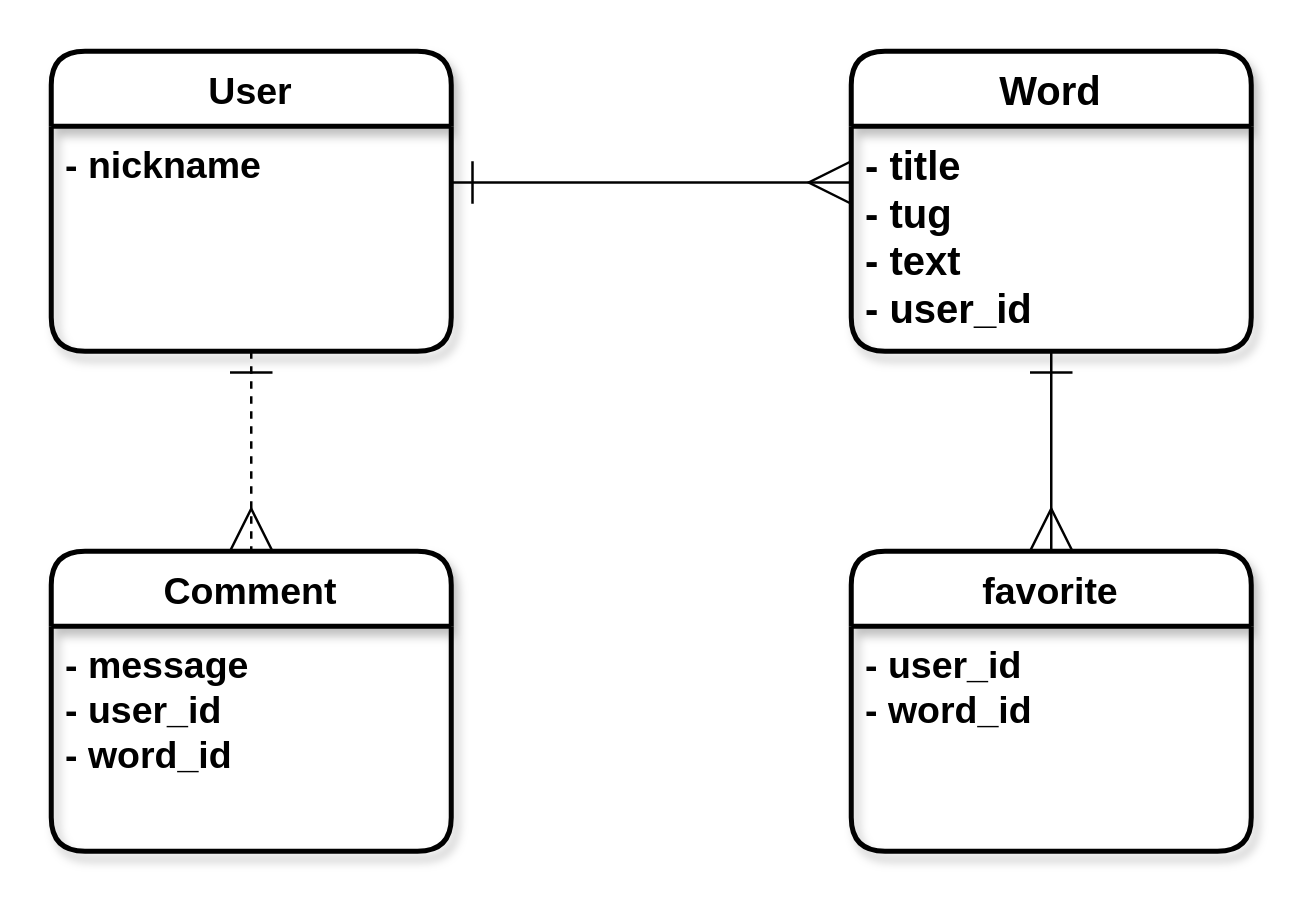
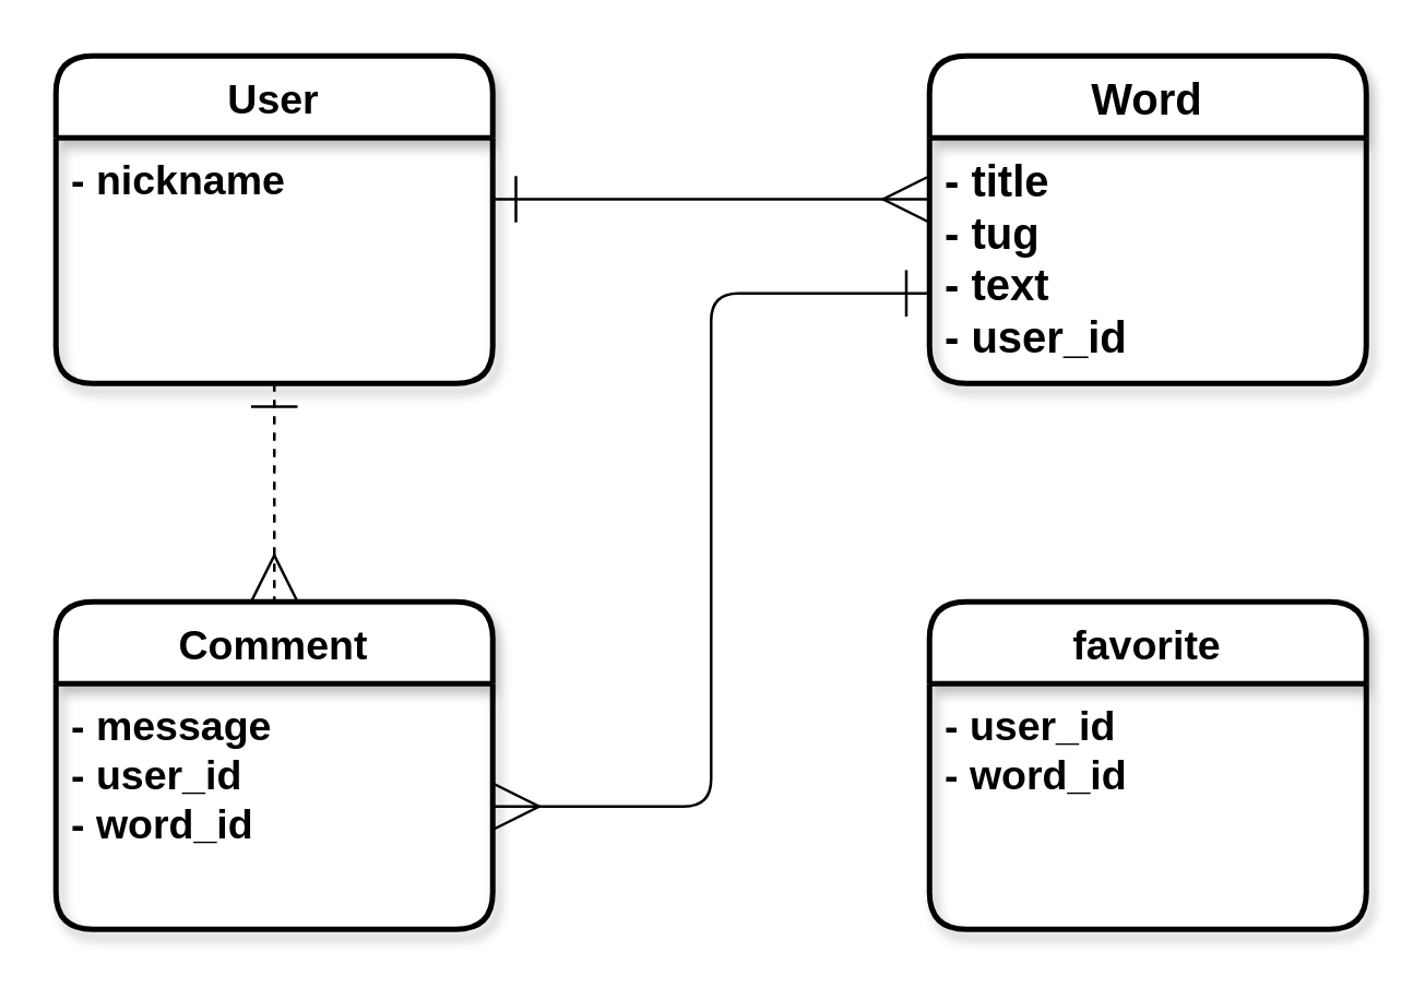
- <mxCell id="13" style="edgeStyle=orthogonalEdgeStyle;rounded=0;orthogonalLoop=1;jettySize=auto;html=1;exitX=0.5;exitY=1;exitDx=0;exitDy=0;entryX=0.5;entryY=0;entryDx=0;entryDy=0;strokeColor=#000000;endArrow=ERmany;endFill=0;endSize=15;startSize=15;startArrow=ERone;startFill=0;" edge="1" parent="1" source="5" target="10"><mxGeometry relative="1" as="geometry"><mxPoint x="420" y="210" as="targetPoint" /></mxGeometry></mxCell>
+ <mxCell id="12" style="orthogonalLoop=1;jettySize=auto;html=1;exitX=0;exitY=0.633;exitDx=0;exitDy=0;entryX=1;entryY=0.5;entryDx=0;entryDy=0;endArrow=ERmany;endFill=0;endSize=15;targetPerimeterSpacing=0;startArrow=ERone;startFill=0;startSize=15;edgeStyle=elbowEdgeStyle;exitPerimeter=0;strokeColor=#000000;rounded=1;shadow=0;" edge="1" parent="1" source="5" target="7"><mxGeometry relative="1" as="geometry"><Array as="points"><mxPoint x="260" y="200" /><mxPoint x="240" y="190" /><mxPoint x="230" y="190" /><mxPoint x="300" y="190" /><mxPoint x="300" y="170" /></Array><mxPoint x="420" y="140" as="sourcePoint" /><mxPoint x="180" y="295" as="targetPoint" /></mxGeometry></mxCell>
